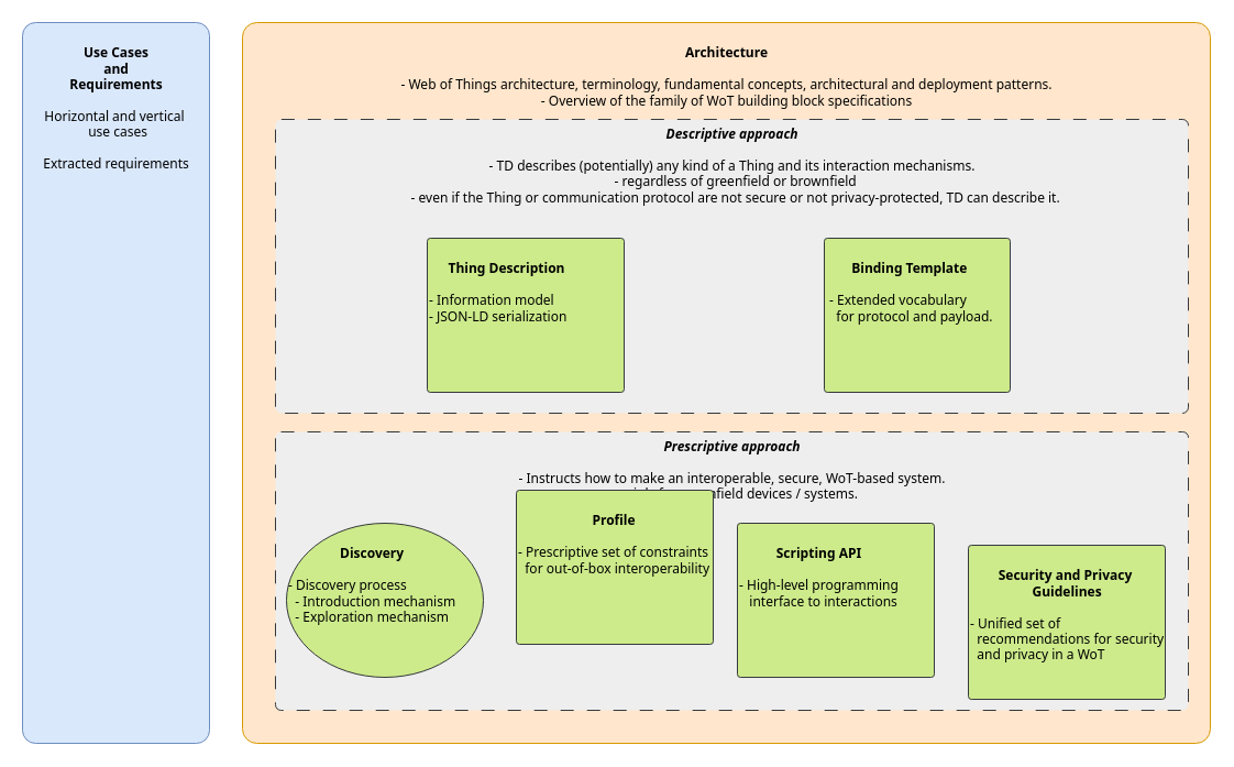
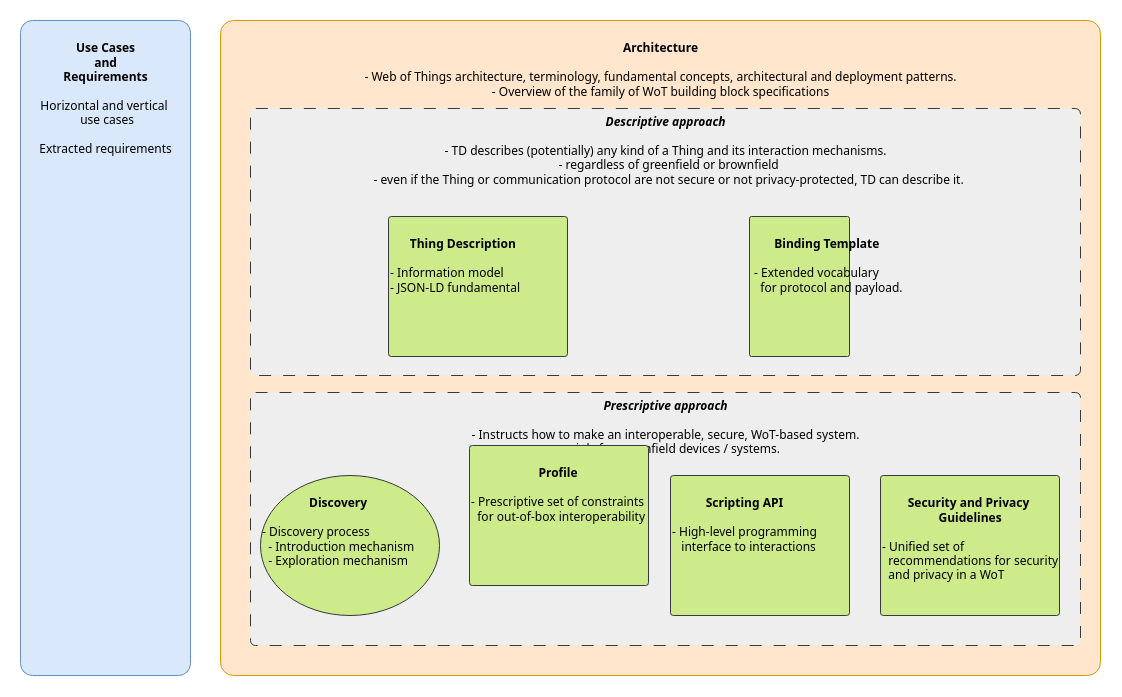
- <mxCell id="4" value="&lt;div style=&quot;&quot;&gt;&lt;div style=&quot;&quot;&gt;&lt;div style=&quot;&quot;&gt;&lt;div style=&quot;text-align: center;&quot;&gt;&lt;b&gt;&lt;span style=&quot;white-space: pre;&quot;&gt;&#09;&lt;/span&gt;&lt;/b&gt;&lt;/div&gt;&lt;div style=&quot;&quot;&gt;&lt;div style=&quot;&quot;&gt;&lt;div style=&quot;&quot;&gt;&lt;div style=&quot;text-align: center;&quot;&gt;&lt;b&gt;&amp;nbsp; &amp;nbsp; &amp;nbsp;Thing Description&lt;/b&gt;&lt;/div&gt;&lt;/div&gt;&lt;/div&gt;&lt;/div&gt;&lt;/div&gt;&lt;/div&gt;&lt;/div&gt;&lt;b&gt;&lt;br&gt;&lt;/b&gt;- Information model&lt;br&gt;- JSON-LD serialization" style="rounded=1;html=1;arcSize=2;fillColor=#cdeb8b;align=left;verticalAlign=top;fontFamily=Noto Sans;fontSource=https%3A%2F%2Ffonts.googleapis.com%2Fcss%3Ffamily%3DNoto%2BSans;strokeColor=#36393d;" parent="1" vertex="1"><mxGeometry x="388" y="216" width="179" height="140" as="geometry" /></mxCell>
+ <mxCell id="4" value="&lt;div style=&quot;&quot;&gt;&lt;div style=&quot;&quot;&gt;&lt;div style=&quot;&quot;&gt;&lt;div style=&quot;text-align: center;&quot;&gt;&lt;b&gt;&lt;span style=&quot;white-space: pre;&quot;&gt;&#09;&lt;/span&gt;&lt;/b&gt;&lt;/div&gt;&lt;div style=&quot;&quot;&gt;&lt;div style=&quot;&quot;&gt;&lt;div style=&quot;&quot;&gt;&lt;div style=&quot;text-align: center;&quot;&gt;&lt;b&gt;&amp;nbsp; &amp;nbsp; &amp;nbsp;Thing Description&lt;/b&gt;&lt;/div&gt;&lt;/div&gt;&lt;/div&gt;&lt;/div&gt;&lt;/div&gt;&lt;/div&gt;&lt;/div&gt;&lt;b&gt;&lt;br&gt;&lt;/b&gt;- Information model&lt;br&gt;- JSON-LD fundamental" style="rounded=1;html=1;arcSize=2;fillColor=#cdeb8b;align=left;verticalAlign=top;fontFamily=Noto Sans;fontSource=https%3A%2F%2Ffonts.googleapis.com%2Fcss%3Ffamily%3DNoto%2BSans;strokeColor=#36393d;" parent="1" vertex="1"><mxGeometry x="388" y="216" width="179" height="140" as="geometry" /></mxCell>
- <mxCell id="5" value="&lt;div style=&quot;text-align: center;&quot;&gt;&lt;b&gt;&lt;br&gt;&lt;/b&gt;&lt;/div&gt;&lt;div style=&quot;text-align: center;&quot;&gt;&lt;b&gt;Binding Template&lt;/b&gt;&lt;/div&gt;&lt;b&gt;&lt;br&gt;&lt;/b&gt;&amp;nbsp;- Extended vocabulary &lt;br&gt;&amp;nbsp; &amp;nbsp;for protocol and payload." style="rounded=1;html=1;arcSize=2;fillColor=#cdeb8b;align=left;verticalAlign=top;fontFamily=Noto Sans;fontSource=https%3A%2F%2Ffonts.googleapis.com%2Fcss%3Ffamily%3DNoto%2BSans;strokeColor=#36393d;" parent="1" vertex="1"><mxGeometry x="749" y="216" width="169" height="140" as="geometry" /></mxCell>
+ <mxCell id="5" value="&lt;div style=&quot;text-align: center;&quot;&gt;&lt;b&gt;&lt;br&gt;&lt;/b&gt;&lt;/div&gt;&lt;div style=&quot;text-align: center;&quot;&gt;&lt;b&gt;Binding Template&lt;/b&gt;&lt;/div&gt;&lt;b&gt;&lt;br&gt;&lt;/b&gt;&amp;nbsp;- Extended vocabulary &lt;br&gt;&amp;nbsp; &amp;nbsp;for protocol and payload." style="rounded=1;html=1;arcSize=2;fillColor=#cdeb8b;align=left;verticalAlign=top;fontFamily=Noto Sans;fontSource=https%3A%2F%2Ffonts.googleapis.com%2Fcss%3Ffamily%3DNoto%2BSans;strokeColor=#36393d;" parent="1" vertex="1"><mxGeometry x="749" y="216" width="100" height="140" as="geometry" /></mxCell>
- <mxCell id="11" value="&lt;div style=&quot;text-align: center;&quot;&gt;&lt;b&gt;&lt;br&gt;&lt;/b&gt;&lt;/div&gt;&lt;div style=&quot;text-align: center;&quot;&gt;&lt;b&gt;Security and Privacy&amp;nbsp;&lt;/b&gt;&lt;/div&gt;&lt;b&gt;&lt;div style=&quot;text-align: center;&quot;&gt;&lt;b&gt;Guidelines&lt;/b&gt;&lt;/div&gt;&lt;br&gt;&lt;/b&gt;- Unified set of&lt;br&gt;&amp;nbsp; recommendations for security&lt;br&gt;&amp;nbsp; and privacy in a WoT" style="rounded=1;html=1;arcSize=2;fillColor=#cdeb8b;align=left;verticalAlign=top;fontFamily=Noto Sans;fontSource=https%3A%2F%2Ffonts.googleapis.com%2Fcss%3Ffamily%3DNoto%2BSans;strokeColor=#36393d;" parent="1" vertex="1"><mxGeometry x="880" y="495" width="179" height="140" as="geometry" /></mxCell>
+ <mxCell id="11" value="&lt;div style=&quot;text-align: center;&quot;&gt;&lt;b&gt;&lt;br&gt;&lt;/b&gt;&lt;/div&gt;&lt;div style=&quot;text-align: center;&quot;&gt;&lt;b&gt;Security and Privacy&amp;nbsp;&lt;/b&gt;&lt;/div&gt;&lt;b&gt;&lt;div style=&quot;text-align: center;&quot;&gt;&lt;b&gt;Guidelines&lt;/b&gt;&lt;/div&gt;&lt;br&gt;&lt;/b&gt;- Unified set of&lt;br&gt;&amp;nbsp; recommendations for security&lt;br&gt;&amp;nbsp; and privacy in a WoT" style="rounded=1;html=1;arcSize=2;fillColor=#cdeb8b;align=left;verticalAlign=top;fontFamily=Noto Sans;fontSource=https%3A%2F%2Ffonts.googleapis.com%2Fcss%3Ffamily%3DNoto%2BSans;strokeColor=#36393d;" parent="1" vertex="1"><mxGeometry x="880" y="475" width="179" height="140" as="geometry" /></mxCell>
